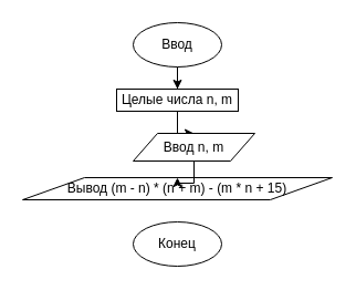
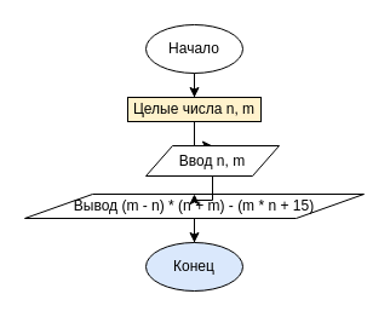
- <mxCell id="3" value="Ввод" style="ellipse;whiteSpace=wrap;html=1;" vertex="1" parent="1"><mxGeometry x="120" y="20" width="80" height="40" as="geometry" /></mxCell>
+ <mxCell id="3" value="Начало" style="ellipse;whiteSpace=wrap;html=1;" vertex="1" parent="1"><mxGeometry x="120" y="20" width="80" height="40" as="geometry" /></mxCell>
- <mxCell id="8" value="Целые числа n, m" style="rounded=0;whiteSpace=wrap;html=1;" vertex="1" parent="1"><mxGeometry x="105" y="80" width="110" height="20" as="geometry" /></mxCell>
+ <mxCell id="8" value="Целые числа n, m" style="rounded=0;whiteSpace=wrap;html=1;fillColor=#fff2cc;" vertex="1" parent="1"><mxGeometry x="105" y="80" width="110" height="20" as="geometry" /></mxCell>
+ <mxCell id="4" style="edgeStyle=orthogonalEdgeStyle;rounded=0;orthogonalLoop=1;jettySize=auto;html=1;entryX=0.5;entryY=0;entryDx=0;entryDy=0;" edge="1" parent="1" source="5" target="6"><mxGeometry relative="1" as="geometry" /></mxCell>
- <mxCell id="6" value="Конец" style="ellipse;whiteSpace=wrap;html=1;" vertex="1" parent="1"><mxGeometry x="120" y="200" width="80" height="40" as="geometry" /></mxCell>
+ <mxCell id="6" value="Конец" style="ellipse;whiteSpace=wrap;html=1;fillColor=#dae8fc;" vertex="1" parent="1"><mxGeometry x="120" y="200" width="80" height="40" as="geometry" /></mxCell>
